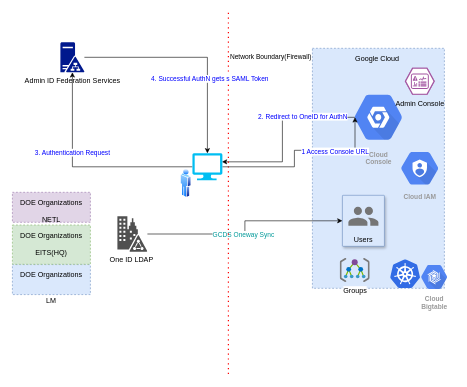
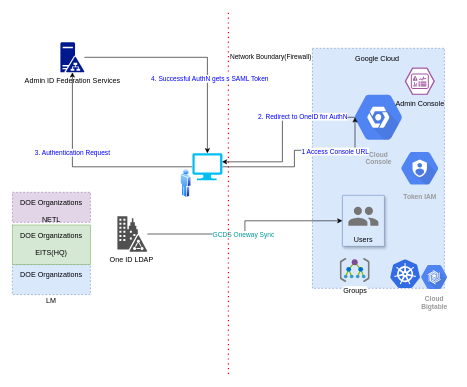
- <mxCell id="3" value="Cloud IAM" style="html=1;fillColor=#5184F3;strokeColor=none;verticalAlign=top;labelPosition=center;verticalLabelPosition=bottom;align=center;spacingTop=-6;fontSize=11;fontStyle=1;fontColor=#999999;shape=mxgraph.gcp2.hexIcon;prIcon=cloud_iam" parent="1" vertex="1"><mxGeometry x="652" y="240" width="94" height="80" as="geometry" /></mxCell>
+ <mxCell id="3" value="Token IAM" style="html=1;fillColor=#5184F3;strokeColor=none;verticalAlign=top;labelPosition=center;verticalLabelPosition=bottom;align=center;spacingTop=-6;fontSize=11;fontStyle=1;fontColor=#999999;shape=mxgraph.gcp2.hexIcon;prIcon=cloud_iam" parent="1" vertex="1"><mxGeometry x="652" y="240" width="94" height="80" as="geometry" /></mxCell>
- <mxCell id="8" value="DOE Organizations&lt;br&gt;&lt;br&gt;EITS(HQ)" style="outlineConnect=0;html=1;whiteSpace=wrap;fontSize=12;fontStyle=0;strokeColor=#82b366;fillColor=#d5e8d4;verticalAlign=top;align=center;dashed=1;spacingTop=3;" parent="1" vertex="1"><mxGeometry x="20" y="374.5" width="130" height="65.5" as="geometry" /></mxCell>
+ <mxCell id="8" value="DOE Organizations&lt;br&gt;&lt;br&gt;EITS(HQ)" style="outlineConnect=0;html=1;whiteSpace=wrap;fontSize=12;fontStyle=0;strokeColor=#82b366;fillColor=#d5e8d4;verticalAlign=top;align=center;dashed=0;spacingTop=3;" parent="1" vertex="1"><mxGeometry x="20" y="374.5" width="130" height="65.5" as="geometry" /></mxCell>
